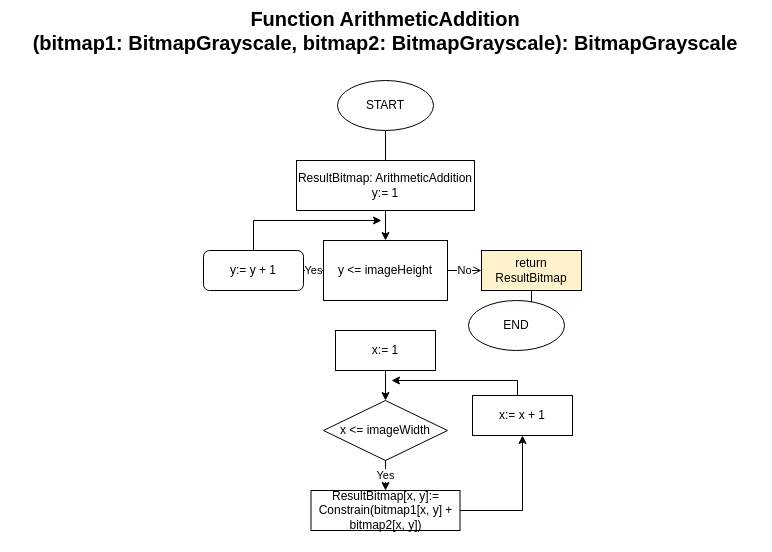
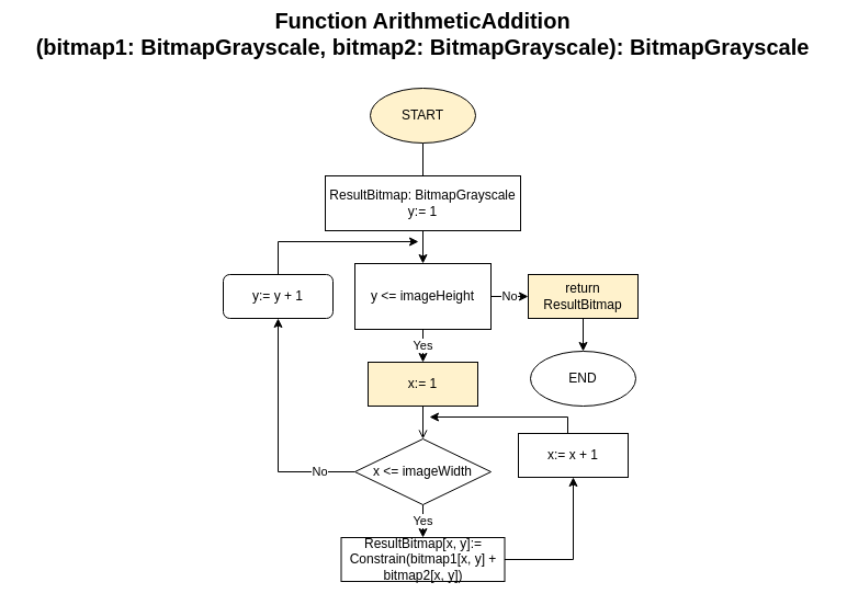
- <mxCell id="4" value="START" style="ellipse;whiteSpace=wrap;html=1;" vertex="1" parent="1"><mxGeometry x="337" y="80" width="96" height="50" as="geometry" /></mxCell>
+ <mxCell id="4" value="START" style="ellipse;whiteSpace=wrap;html=1;fillColor=#fff2cc;" vertex="1" parent="1"><mxGeometry x="337" y="80" width="96" height="50" as="geometry" /></mxCell>
- <mxCell id="6" value="ResultBitmap: ArithmeticAddition&lt;br&gt;y:= 1" style="rounded=0;whiteSpace=wrap;html=1;" vertex="1" parent="1"><mxGeometry x="296" y="160" width="178" height="50" as="geometry" /></mxCell>
+ <mxCell id="6" value="ResultBitmap: BitmapGrayscale&lt;br&gt;y:= 1" style="rounded=0;whiteSpace=wrap;html=1;" vertex="1" parent="1"><mxGeometry x="296" y="160" width="178" height="50" as="geometry" /></mxCell>
- <mxCell id="7" value="Yes" style="edgeStyle=orthogonalEdgeStyle;rounded=0;orthogonalLoop=1;jettySize=auto;html=1;" edge="1" parent="1" source="9" target="20"><mxGeometry relative="1" as="geometry" /></mxCell>
+ <mxCell id="7" value="Yes" style="edgeStyle=orthogonalEdgeStyle;rounded=0;orthogonalLoop=1;jettySize=auto;html=1;" edge="1" parent="1" source="9" target="11"><mxGeometry relative="1" as="geometry" /></mxCell>
- <mxCell id="8" value="No" style="edgeStyle=orthogonalEdgeStyle;rounded=0;orthogonalLoop=1;jettySize=auto;html=1;endArrow=open;" edge="1" parent="1" source="9" target="22"><mxGeometry relative="1" as="geometry" /></mxCell>
+ <mxCell id="8" value="No" style="edgeStyle=orthogonalEdgeStyle;rounded=0;orthogonalLoop=1;jettySize=auto;html=1;" edge="1" parent="1" source="9" target="22"><mxGeometry relative="1" as="geometry" /></mxCell>
- <mxCell id="23" value="END" style="ellipse;whiteSpace=wrap;html=1;" vertex="1" parent="1"><mxGeometry x="468" y="300" width="96" height="50" as="geometry" /></mxCell>
+ <mxCell id="23" value="END" style="ellipse;whiteSpace=wrap;html=1;" vertex="1" parent="1"><mxGeometry x="483" y="320" width="96" height="50" as="geometry" /></mxCell>
- <mxCell id="11" value="x:= 1" style="rounded=0;whiteSpace=wrap;html=1;" vertex="1" parent="1"><mxGeometry x="335" y="330" width="100" height="40" as="geometry" /></mxCell>
+ <mxCell id="11" value="x:= 1" style="rounded=0;whiteSpace=wrap;html=1;fillColor=#fff2cc;" vertex="1" parent="1"><mxGeometry x="335" y="330" width="100" height="40" as="geometry" /></mxCell>
- <mxCell id="10" value="" style="edgeStyle=orthogonalEdgeStyle;rounded=0;orthogonalLoop=1;jettySize=auto;html=1;" edge="1" parent="1" source="11" target="14"><mxGeometry relative="1" as="geometry" /></mxCell>
+ <mxCell id="10" value="" style="edgeStyle=orthogonalEdgeStyle;rounded=0;orthogonalLoop=1;jettySize=auto;html=1;endArrow=open;" edge="1" parent="1" source="11" target="14"><mxGeometry relative="1" as="geometry" /></mxCell>
+ <mxCell id="13" value="No" style="edgeStyle=orthogonalEdgeStyle;rounded=0;orthogonalLoop=1;jettySize=auto;html=1;entryX=0.5;entryY=1;entryDx=0;entryDy=0;" edge="1" parent="1" source="14" target="20"><mxGeometry x="-0.695" relative="1" as="geometry"><mxPoint as="offset" /></mxGeometry></mxCell>
